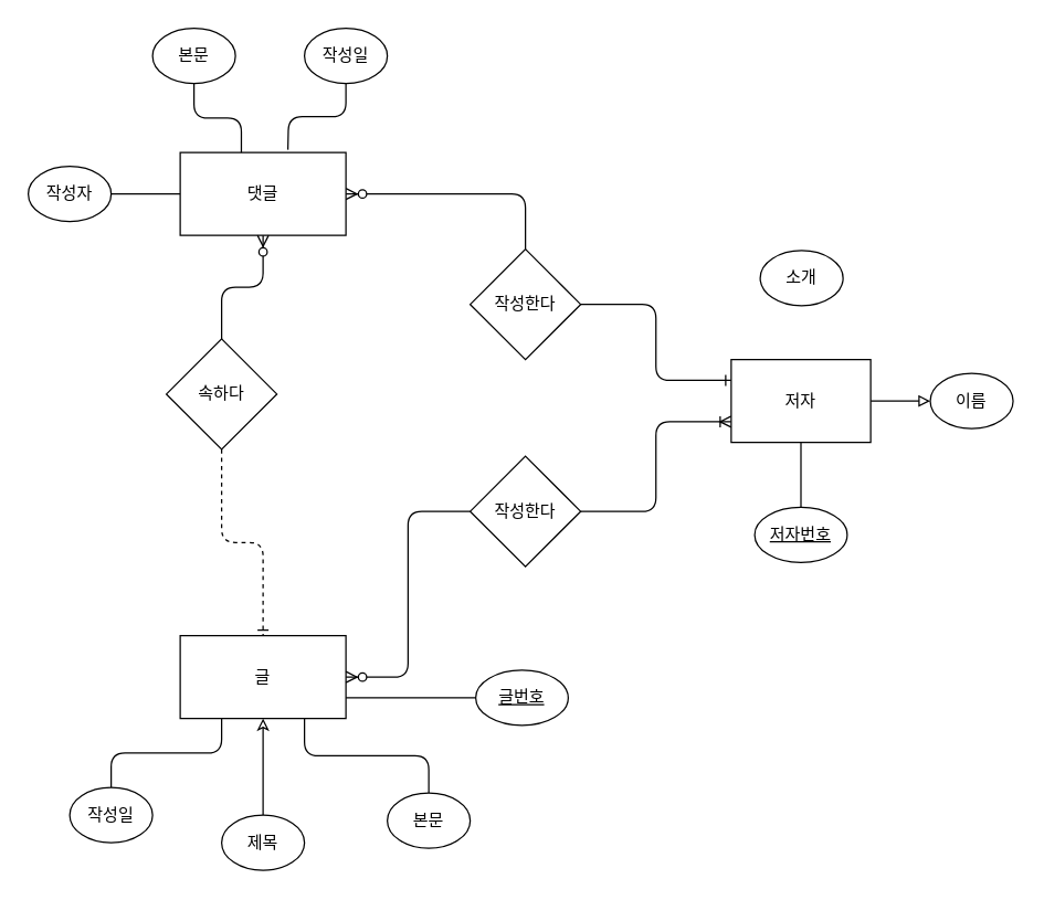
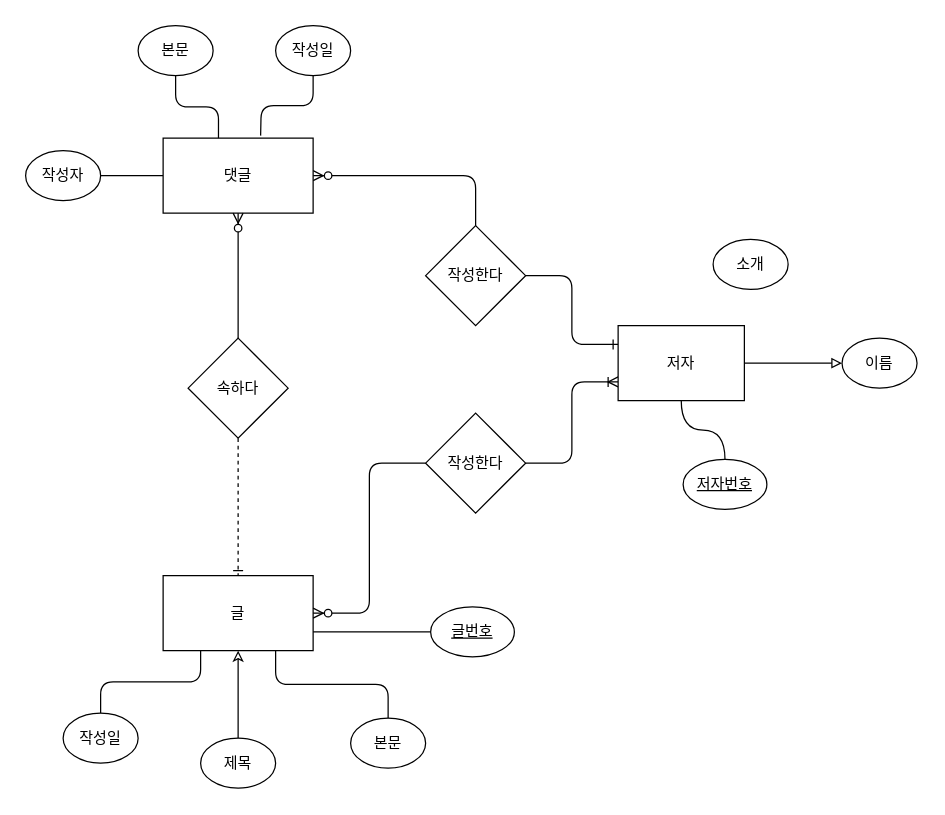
- <mxCell id="28" value="소개" style="ellipse;whiteSpace=wrap;html=1;" parent="1" vertex="1"><mxGeometry x="550" y="181" width="60" height="40" as="geometry" /></mxCell>
+ <mxCell id="28" value="소개" style="ellipse;whiteSpace=wrap;html=1;" parent="1" vertex="1"><mxGeometry x="570" y="191" width="60" height="40" as="geometry" /></mxCell>
- <mxCell id="17" value="속하다" style="rhombus;whiteSpace=wrap;html=1;" parent="1" vertex="1"><mxGeometry x="120" y="245" width="80" height="80" as="geometry" /></mxCell>
+ <mxCell id="17" value="속하다" style="rhombus;whiteSpace=wrap;html=1;" parent="1" vertex="1"><mxGeometry x="150" y="270" width="80" height="80" as="geometry" /></mxCell>
- <mxCell id="7" value="저자&lt;br&gt;" style="rounded=0;whiteSpace=wrap;html=1;" parent="1" vertex="1"><mxGeometry x="529" y="260" width="101" height="60" as="geometry" /></mxCell>
+ <mxCell id="7" value="저자&lt;br&gt;" style="rounded=0;whiteSpace=wrap;html=1;" parent="1" vertex="1"><mxGeometry x="494" y="260" width="101" height="60" as="geometry" /></mxCell>
